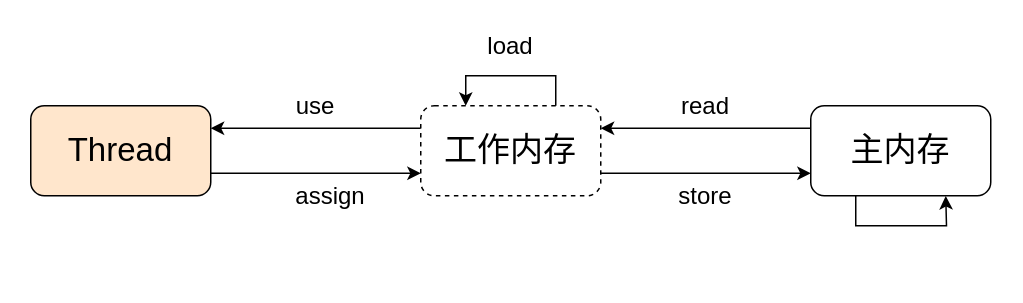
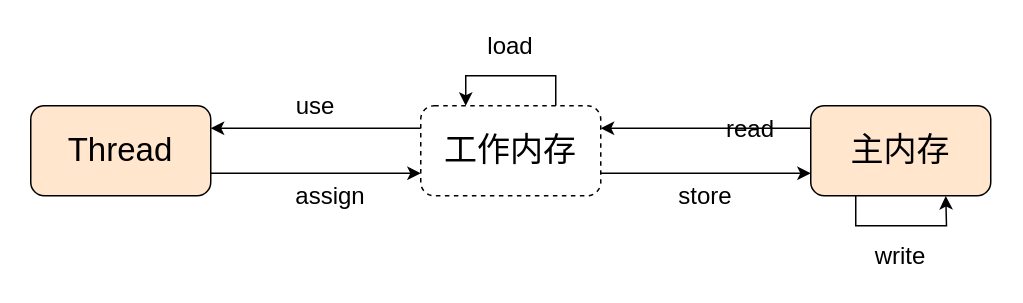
- <mxCell id="10" value="read" style="text;html=1;strokeColor=none;fillColor=none;align=center;verticalAlign=middle;whiteSpace=wrap;rounded=0;fontSize=16;" vertex="1" parent="1"><mxGeometry x="450" y="60" width="40" height="20" as="geometry" /></mxCell>
+ <mxCell id="10" value="read" style="text;html=1;strokeColor=none;fillColor=none;align=center;verticalAlign=middle;whiteSpace=wrap;rounded=0;fontSize=16;" vertex="1" parent="1"><mxGeometry x="480" y="75" width="40" height="20" as="geometry" /></mxCell>
- <mxCell id="9" value="主内存" style="rounded=1;whiteSpace=wrap;html=1;fontSize=22;" vertex="1" parent="1"><mxGeometry x="540" y="70" width="120" height="60" as="geometry" /></mxCell>
+ <mxCell id="9" value="主内存" style="rounded=1;whiteSpace=wrap;html=1;fontSize=22;fillColor=#ffe6cc;" vertex="1" parent="1"><mxGeometry x="540" y="70" width="120" height="60" as="geometry" /></mxCell>
+ <mxCell id="12" value="write" style="text;html=1;strokeColor=none;fillColor=none;align=center;verticalAlign=middle;whiteSpace=wrap;rounded=0;fontSize=16;" vertex="1" parent="1"><mxGeometry x="580" y="160" width="40" height="20" as="geometry" /></mxCell>
